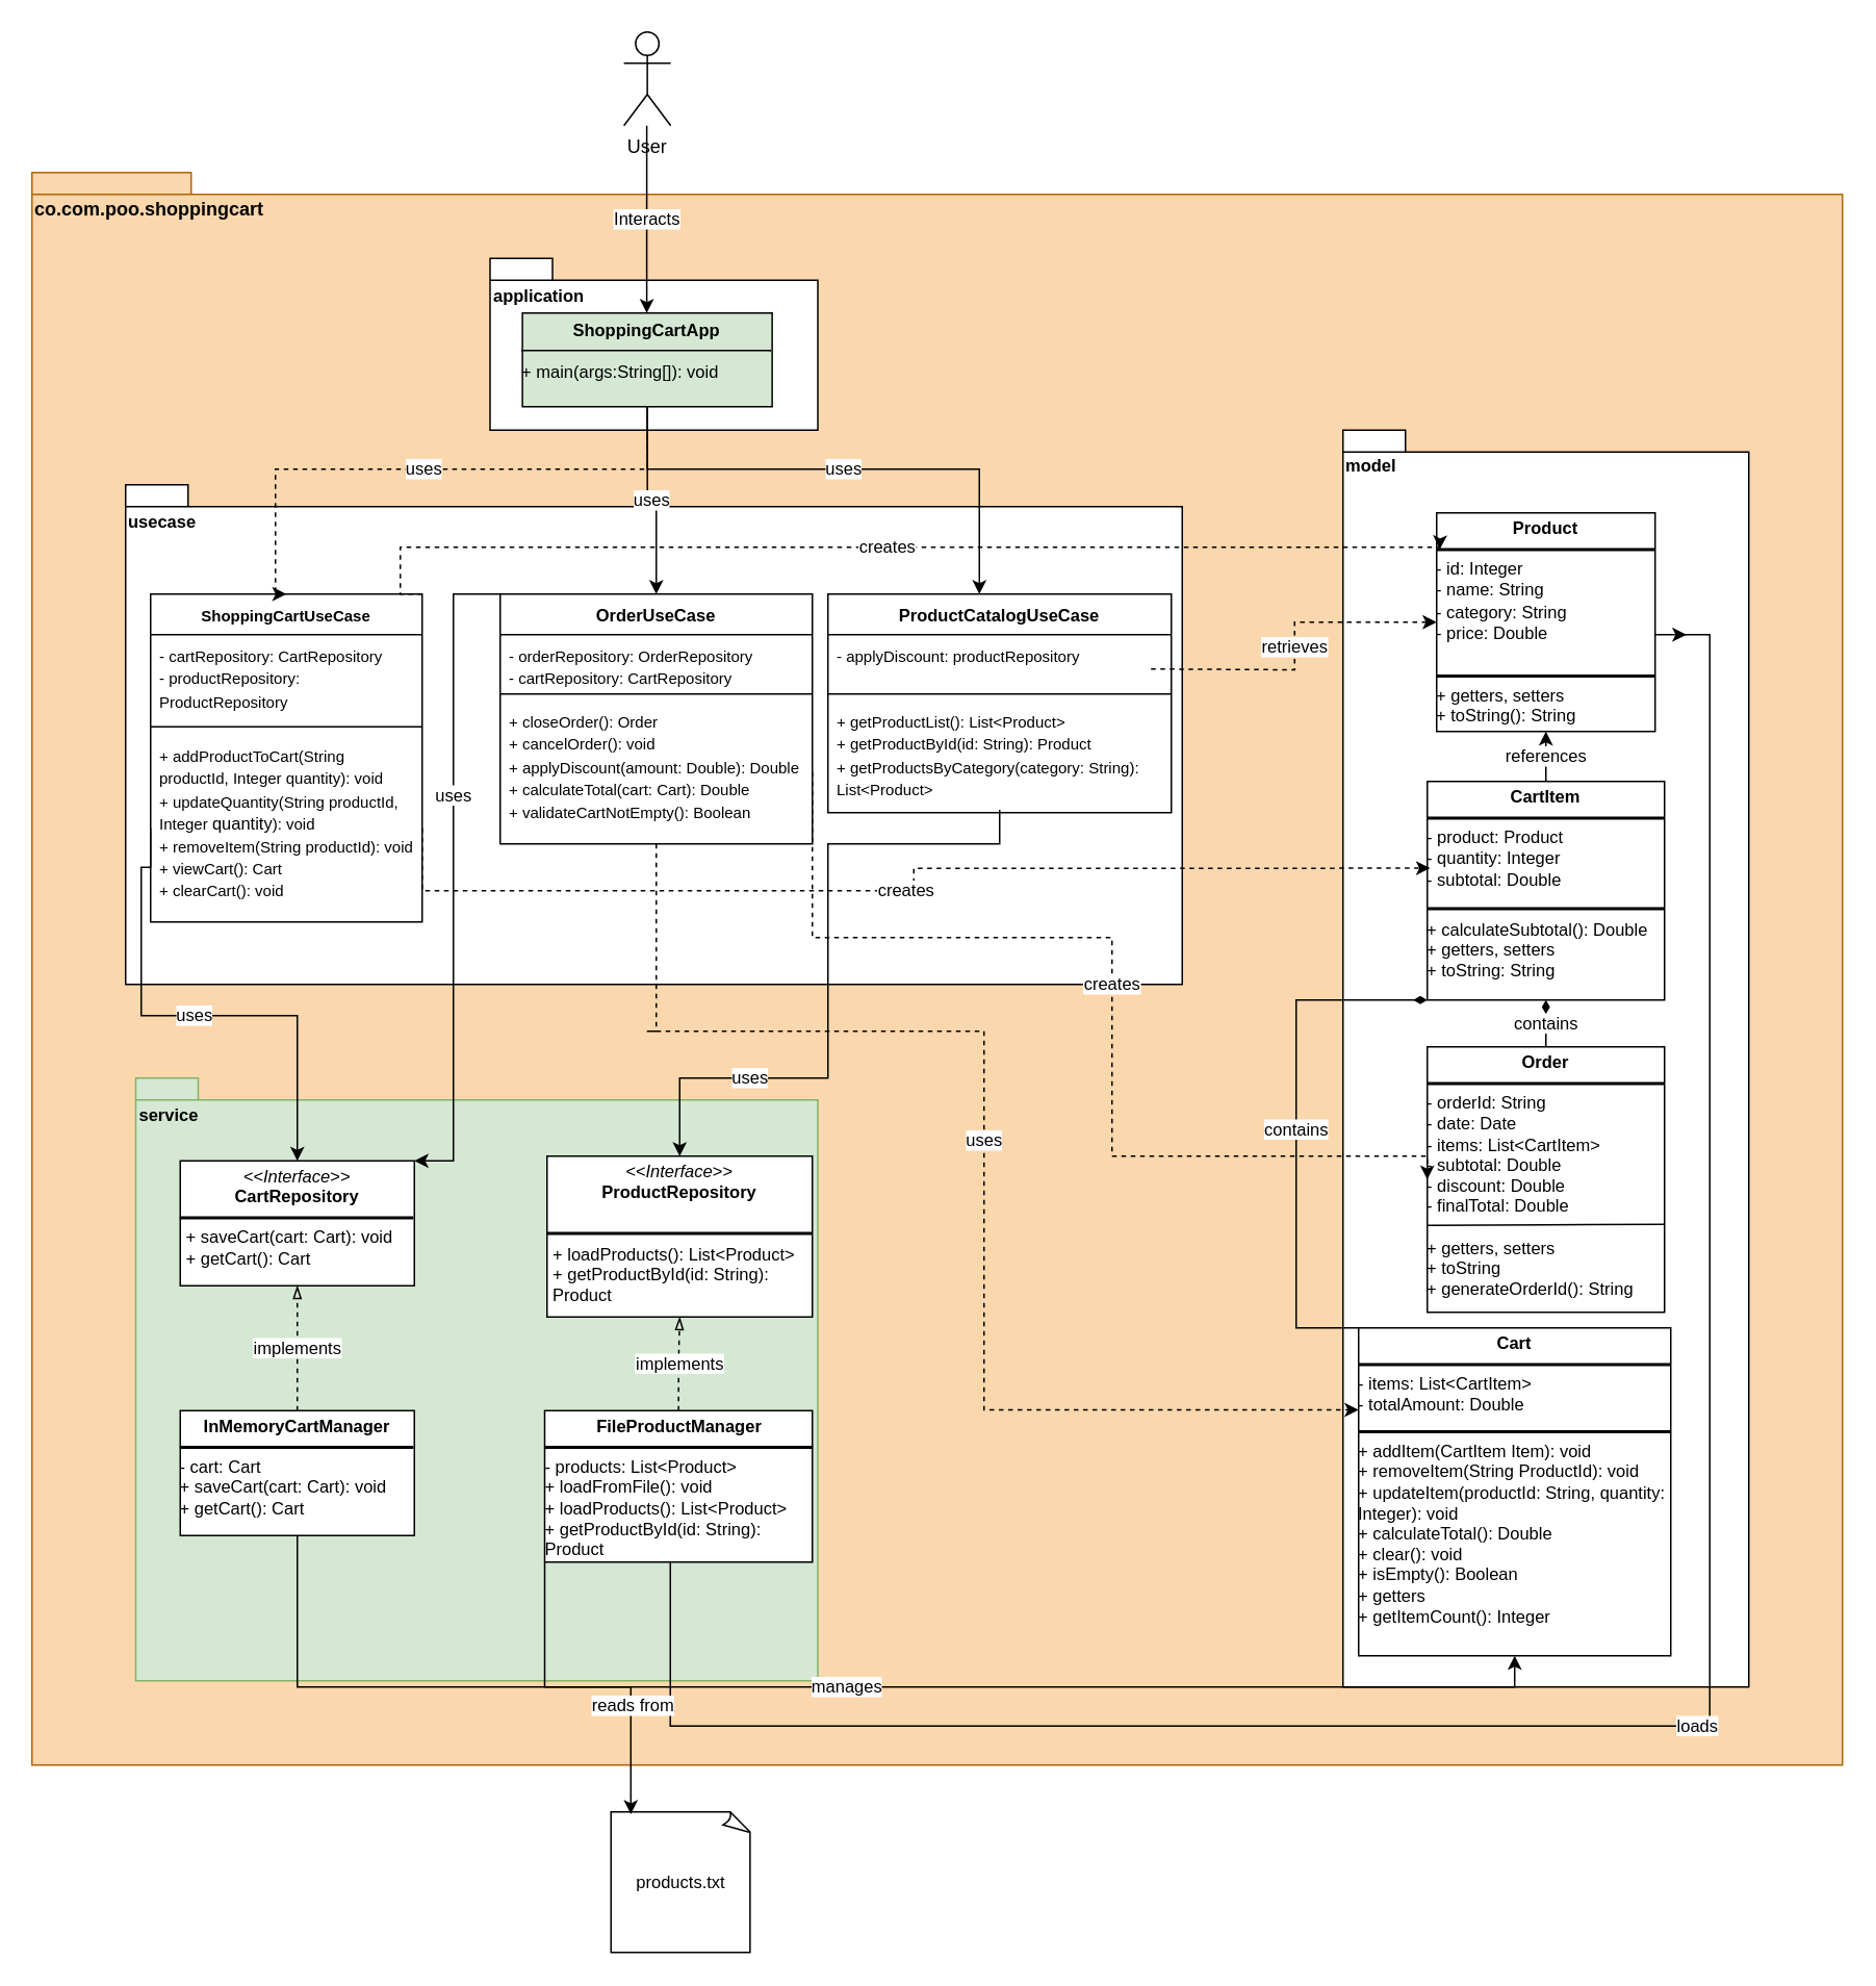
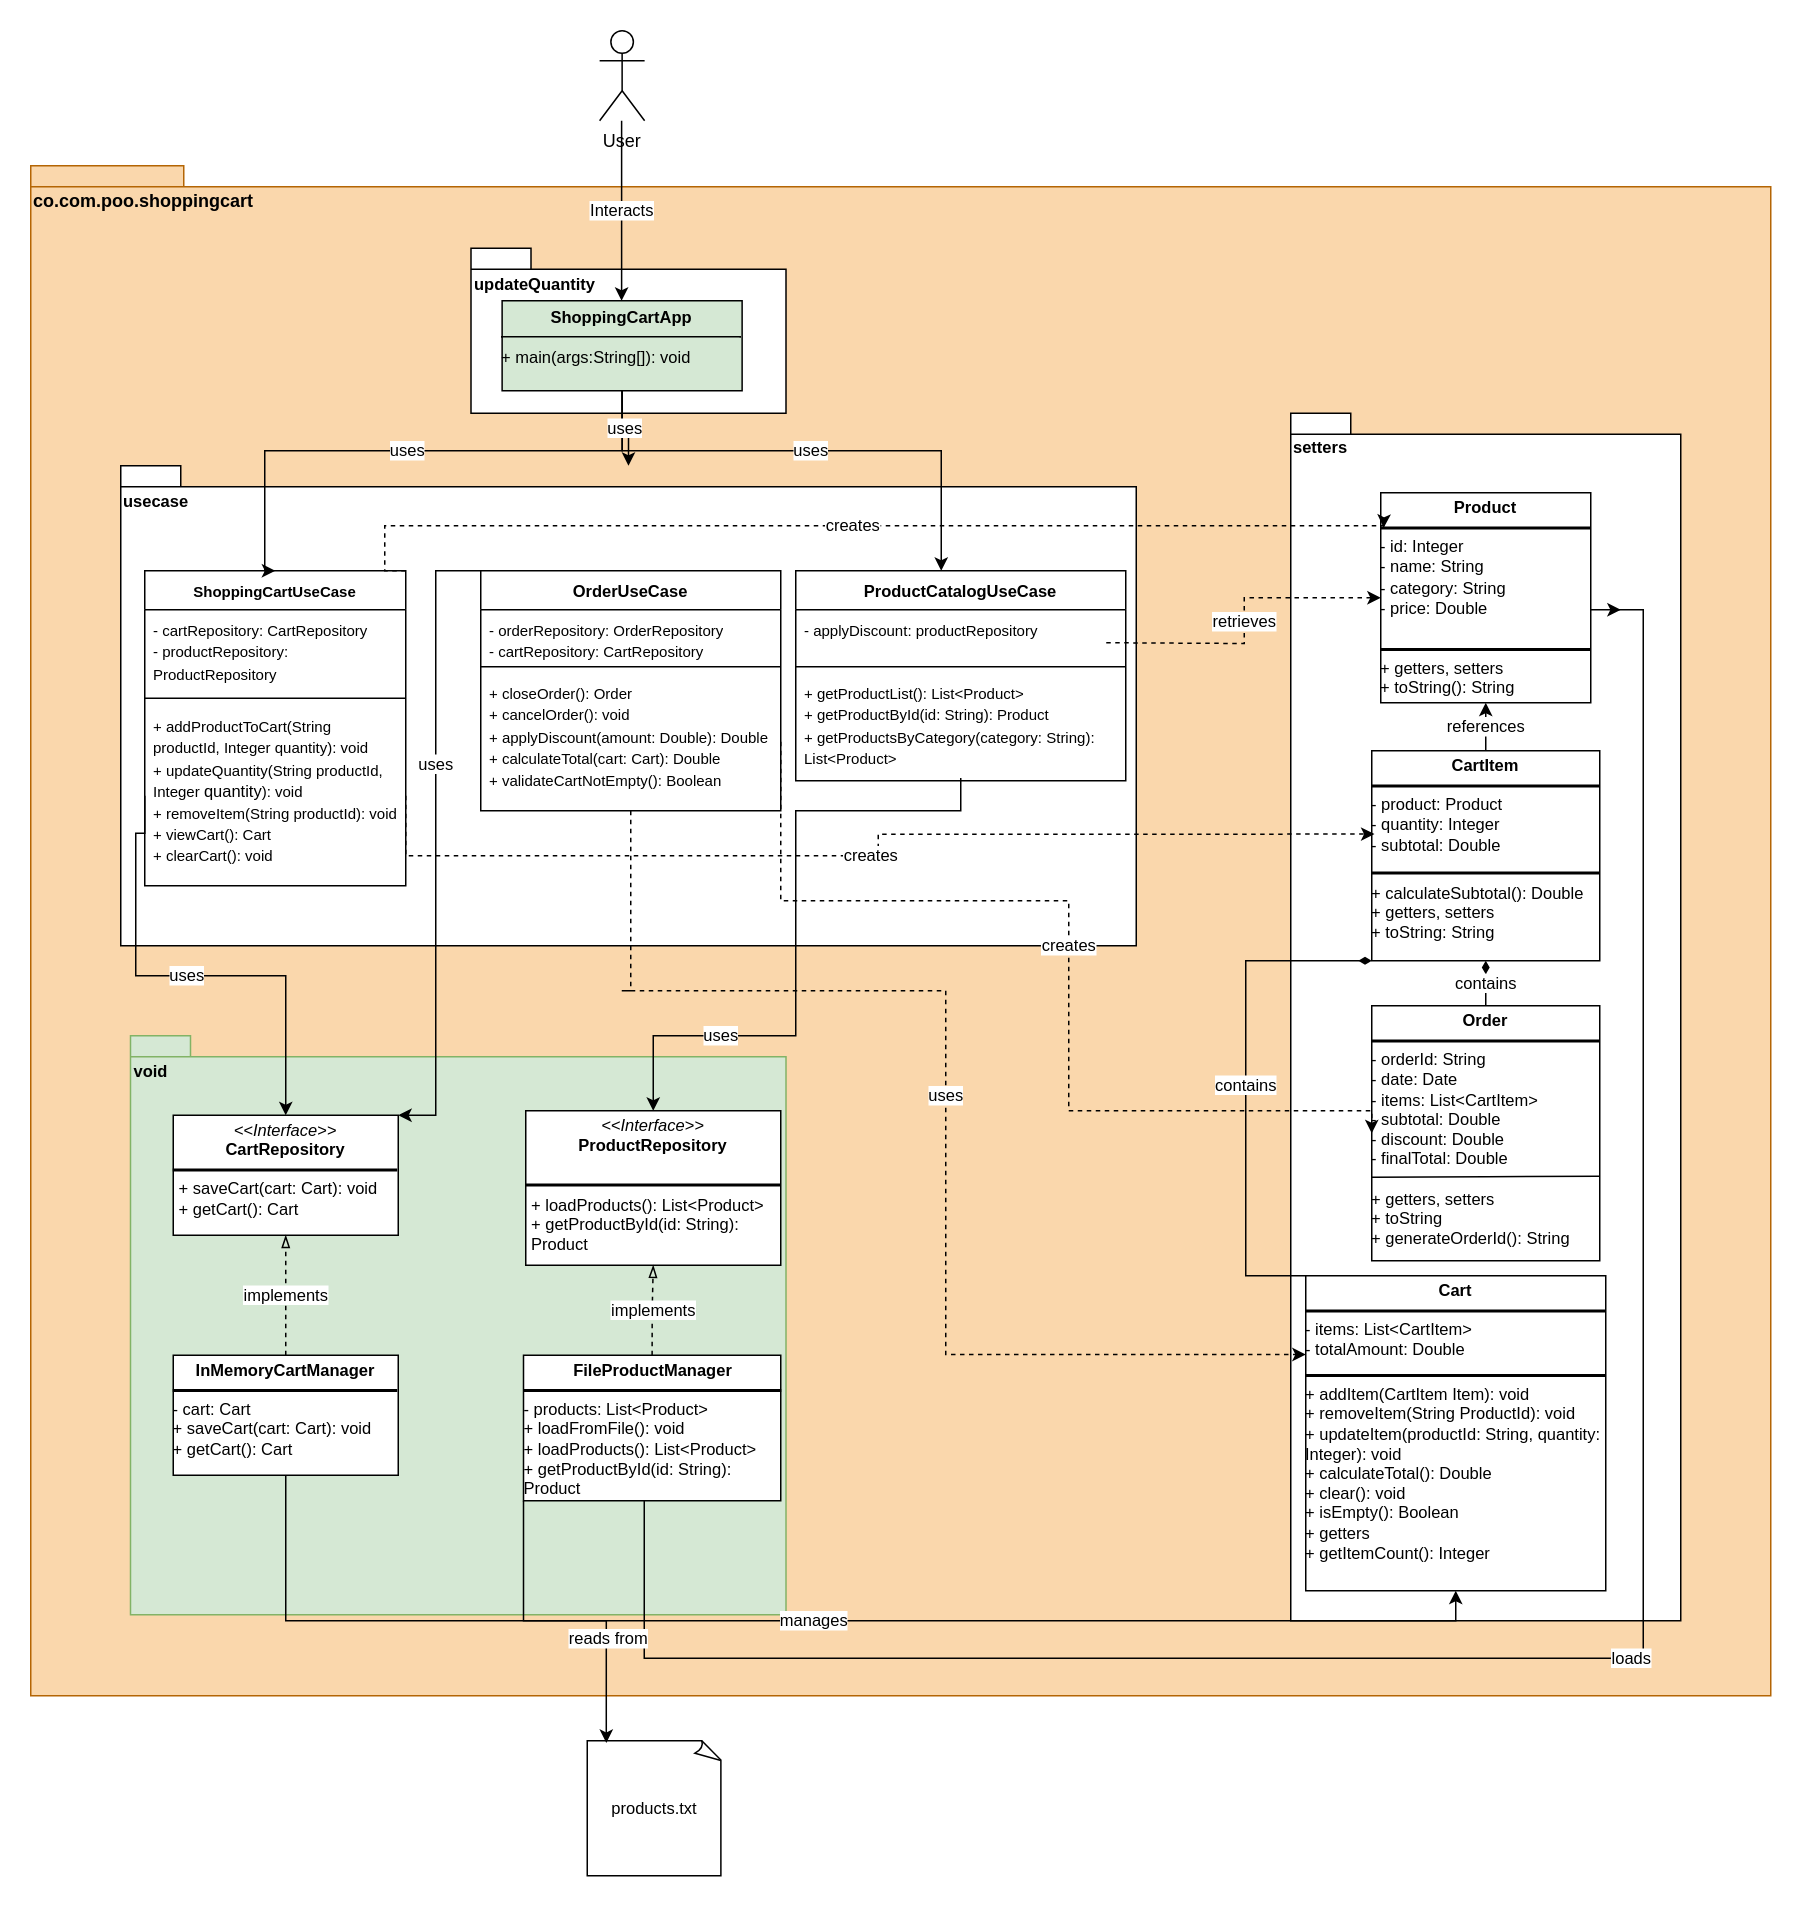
- <mxCell id="4" value="&lt;font style=&quot;font-size: 11px;&quot;&gt;application&lt;/font&gt;" style="shape=folder;fontStyle=1;spacingTop=10;tabWidth=40;tabHeight=14;tabPosition=left;html=1;whiteSpace=wrap;align=left;verticalAlign=top;" parent="1" vertex="1"><mxGeometry x="313.5" y="165" width="210" height="110" as="geometry" /></mxCell>
+ <mxCell id="4" value="&lt;font style=&quot;font-size: 11px;&quot;&gt;updateQuantity&lt;/font&gt;" style="shape=folder;fontStyle=1;spacingTop=10;tabWidth=40;tabHeight=14;tabPosition=left;html=1;whiteSpace=wrap;align=left;verticalAlign=top;" parent="1" vertex="1"><mxGeometry x="313.5" y="165" width="210" height="110" as="geometry" /></mxCell>
- <mxCell id="8" value="model" style="shape=folder;fontStyle=1;spacingTop=10;tabWidth=40;tabHeight=14;tabPosition=left;html=1;whiteSpace=wrap;verticalAlign=top;align=left;fontSize=11;" parent="1" vertex="1"><mxGeometry x="860" y="275" width="260" height="805" as="geometry" /></mxCell>
+ <mxCell id="8" value="setters" style="shape=folder;fontStyle=1;spacingTop=10;tabWidth=40;tabHeight=14;tabPosition=left;html=1;whiteSpace=wrap;verticalAlign=top;align=left;fontSize=11;" parent="1" vertex="1"><mxGeometry x="860" y="275" width="260" height="805" as="geometry" /></mxCell>
- <mxCell id="38" value="uses" style="edgeStyle=orthogonalEdgeStyle;rounded=0;orthogonalLoop=1;jettySize=auto;html=1;exitX=0.5;exitY=1;exitDx=0;exitDy=0;entryX=0.5;entryY=0;entryDx=0;entryDy=0;dashed=1;" parent="1" source="5" target="24" edge="1"><mxGeometry relative="1" as="geometry"><Array as="points"><mxPoint x="414" y="300" /><mxPoint x="176" y="300" /></Array></mxGeometry></mxCell>
+ <mxCell id="38" value="uses" style="edgeStyle=orthogonalEdgeStyle;rounded=0;orthogonalLoop=1;jettySize=auto;html=1;exitX=0.5;exitY=1;exitDx=0;exitDy=0;entryX=0.5;entryY=0;entryDx=0;entryDy=0;" parent="1" source="5" target="24" edge="1"><mxGeometry relative="1" as="geometry"><Array as="points"><mxPoint x="414" y="300" /><mxPoint x="176" y="300" /></Array></mxGeometry></mxCell>
- <mxCell id="39" value="uses" style="edgeStyle=orthogonalEdgeStyle;rounded=0;orthogonalLoop=1;jettySize=auto;html=1;exitX=0.5;exitY=1;exitDx=0;exitDy=0;" parent="1" source="5" target="30" edge="1"><mxGeometry relative="1" as="geometry" /></mxCell>
+ <mxCell id="39" value="uses" style="edgeStyle=orthogonalEdgeStyle;rounded=0;orthogonalLoop=1;jettySize=auto;html=1;exitX=0.5;exitY=1;exitDx=0;exitDy=0;" parent="1" source="5" target="6" edge="1"><mxGeometry relative="1" as="geometry" /></mxCell>
- <mxCell id="7" value="&lt;font style=&quot;font-size: 11px;&quot;&gt;service&lt;/font&gt;" style="shape=folder;fontStyle=1;spacingTop=10;tabWidth=40;tabHeight=14;tabPosition=left;html=1;whiteSpace=wrap;align=left;verticalAlign=top;fillColor=#d5e8d4;strokeColor=#82b366;" parent="1" vertex="1"><mxGeometry x="86.5" y="690" width="437" height="386" as="geometry" /></mxCell>
+ <mxCell id="7" value="&lt;font style=&quot;font-size: 11px;&quot;&gt;void&lt;/font&gt;" style="shape=folder;fontStyle=1;spacingTop=10;tabWidth=40;tabHeight=14;tabPosition=left;html=1;whiteSpace=wrap;align=left;verticalAlign=top;fillColor=#d5e8d4;strokeColor=#82b366;" parent="1" vertex="1"><mxGeometry x="86.5" y="690" width="437" height="386" as="geometry" /></mxCell>
